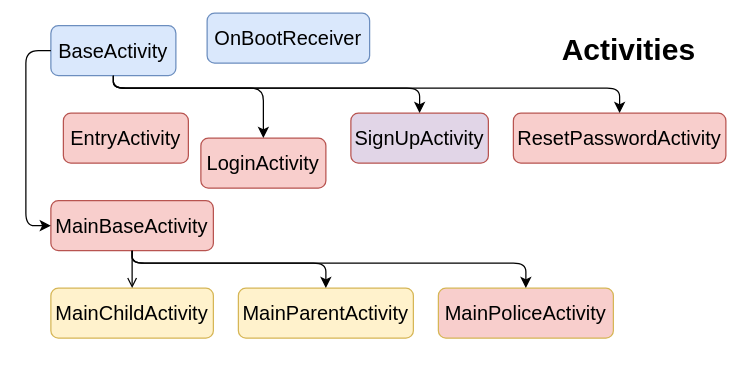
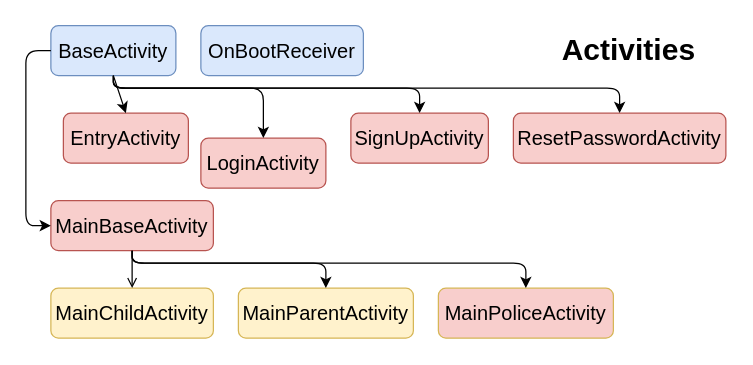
- <mxCell id="8" value="&lt;font style=&quot;font-size: 16px&quot;&gt;OnBootReceiver&lt;/font&gt;" style="rounded=1;whiteSpace=wrap;html=1;fillColor=#dae8fc;strokeColor=#6c8ebf;" parent="1" vertex="1"><mxGeometry x="165" y="10" width="130" height="40" as="geometry" /></mxCell>
+ <mxCell id="8" value="&lt;font style=&quot;font-size: 16px&quot;&gt;OnBootReceiver&lt;/font&gt;" style="rounded=1;whiteSpace=wrap;html=1;fillColor=#dae8fc;strokeColor=#6c8ebf;" parent="1" vertex="1"><mxGeometry x="160" y="20" width="130" height="40" as="geometry" /></mxCell>
+ <mxCell id="12" value="" style="endArrow=classic;html=1;exitX=0.5;exitY=1;exitDx=0;exitDy=0;entryX=0.5;entryY=0;entryDx=0;entryDy=0;" parent="1" source="2" target="3" edge="1"><mxGeometry width="50" height="50" relative="1" as="geometry"><mxPoint x="40" y="340" as="sourcePoint" /><mxPoint x="65" y="90" as="targetPoint" /><Array as="points" /></mxGeometry></mxCell>
- <mxCell id="4" value="&lt;font style=&quot;font-size: 16px&quot;&gt;SignUpActivity&lt;/font&gt;" style="rounded=1;whiteSpace=wrap;html=1;fillColor=#e1d5e7;strokeColor=#b85450;" parent="1" vertex="1"><mxGeometry x="280" y="90" width="110" height="40" as="geometry" /></mxCell>
+ <mxCell id="4" value="&lt;font style=&quot;font-size: 16px&quot;&gt;SignUpActivity&lt;/font&gt;" style="rounded=1;whiteSpace=wrap;html=1;fillColor=#f8cecc;strokeColor=#b85450;" parent="1" vertex="1"><mxGeometry x="280" y="90" width="110" height="40" as="geometry" /></mxCell>
